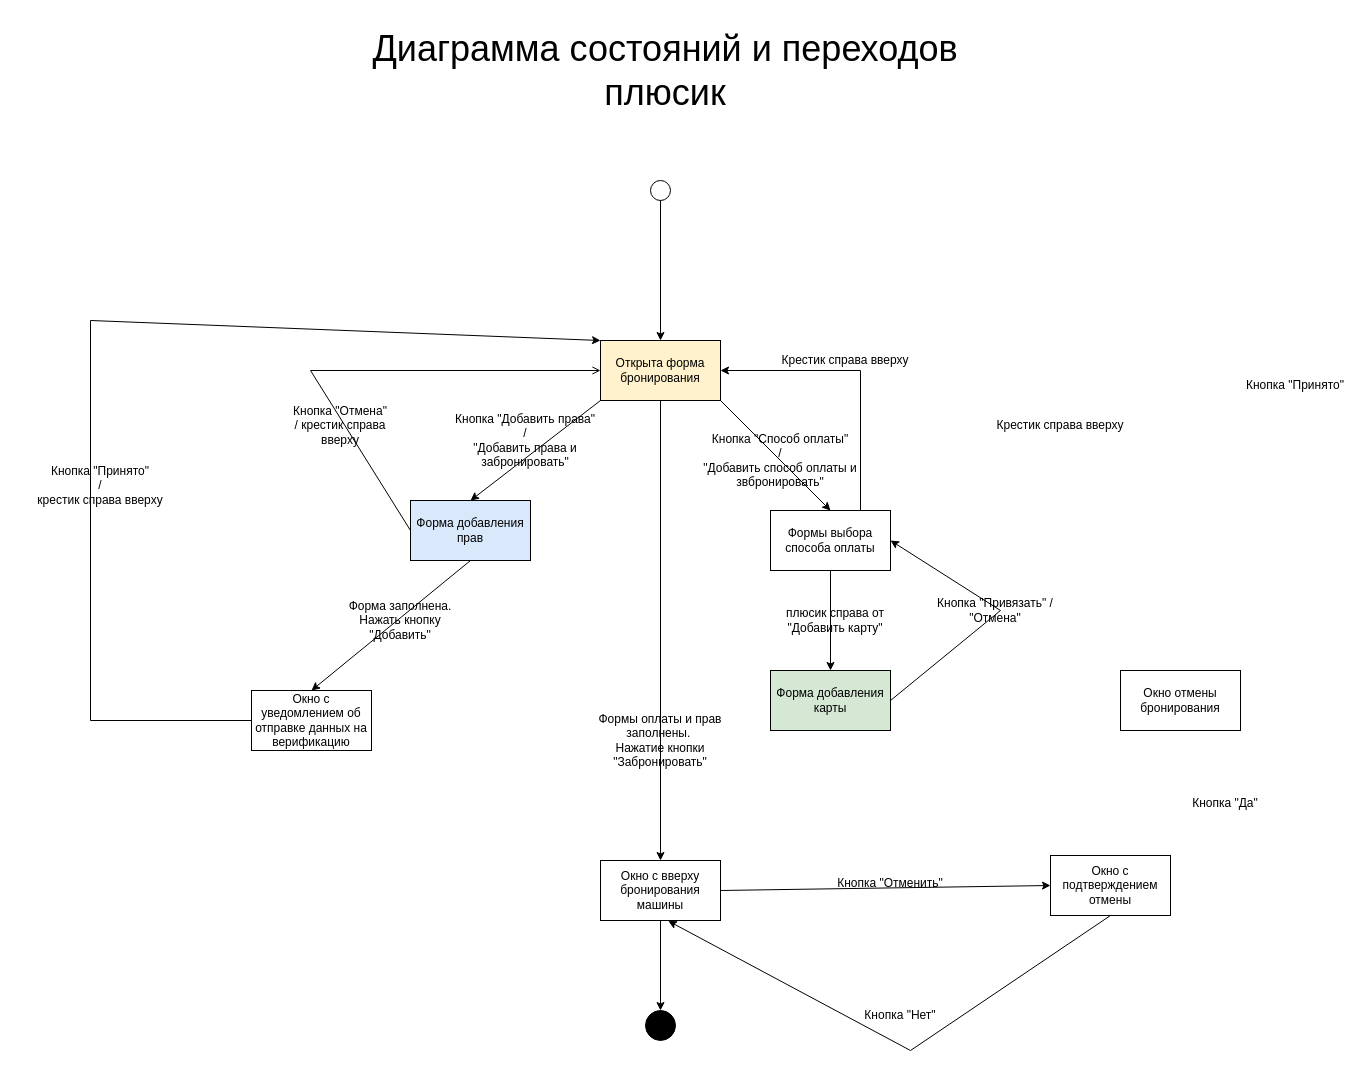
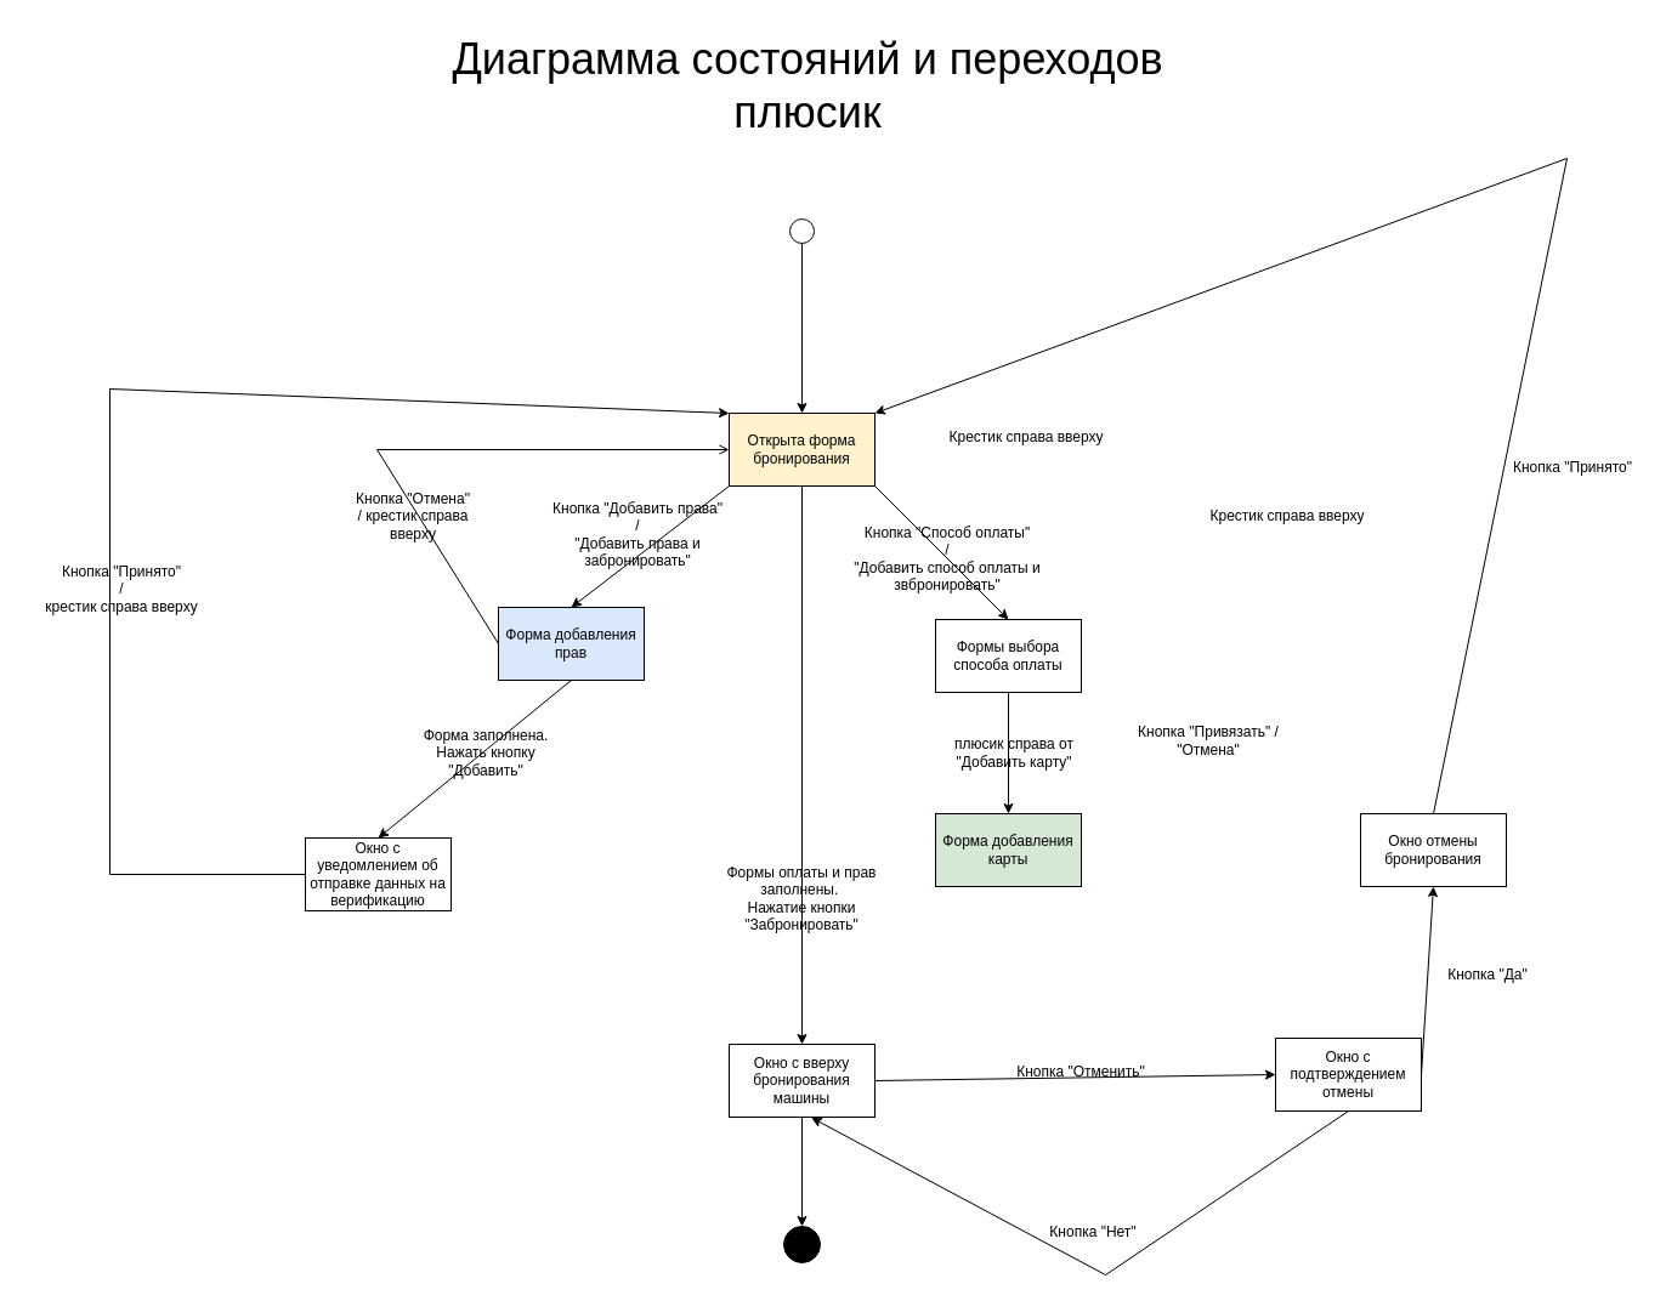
+ <mxCell id="40" value="" style="endArrow=classic;html=1;rounded=0;exitX=0.5;exitY=0;exitDx=0;exitDy=0;entryX=1;entryY=0;entryDx=0;entryDy=0;" edge="1" parent="1" source="39" target="4"><mxGeometry width="50" height="50" relative="1" as="geometry"><mxPoint x="640" y="590" as="sourcePoint" /><mxPoint x="1070" y="170" as="targetPoint" /><Array as="points"><mxPoint x="1290" y="130" /></Array></mxGeometry></mxCell>
- <mxCell id="19" value="" style="endArrow=classic;html=1;rounded=0;exitX=0.75;exitY=0;exitDx=0;exitDy=0;entryX=1;entryY=0.5;entryDx=0;entryDy=0;" parent="1" source="13" target="4" edge="1"><mxGeometry width="50" height="50" relative="1" as="geometry"><mxPoint x="990" y="430" as="sourcePoint" /><mxPoint x="880" y="300" as="targetPoint" /><Array as="points"><mxPoint x="860" y="370" /></Array></mxGeometry></mxCell>
- <mxCell id="17" value="" style="endArrow=classic;html=1;rounded=0;exitX=1;exitY=0.5;exitDx=0;exitDy=0;entryX=1;entryY=0.5;entryDx=0;entryDy=0;" parent="1" source="15" target="13" edge="1"><mxGeometry width="50" height="50" relative="1" as="geometry"><mxPoint x="1010" y="710" as="sourcePoint" /><mxPoint x="1060" y="660" as="targetPoint" /><Array as="points"><mxPoint x="1000" y="610" /></Array></mxGeometry></mxCell>
+ <mxCell id="38" value="" style="endArrow=classic;html=1;rounded=0;exitX=1;exitY=0.5;exitDx=0;exitDy=0;entryX=0.5;entryY=1;entryDx=0;entryDy=0;" edge="1" parent="1" source="33" target="39"><mxGeometry width="50" height="50" relative="1" as="geometry"><mxPoint x="1190" y="900" as="sourcePoint" /><mxPoint x="1290" y="740" as="targetPoint" /></mxGeometry></mxCell>
